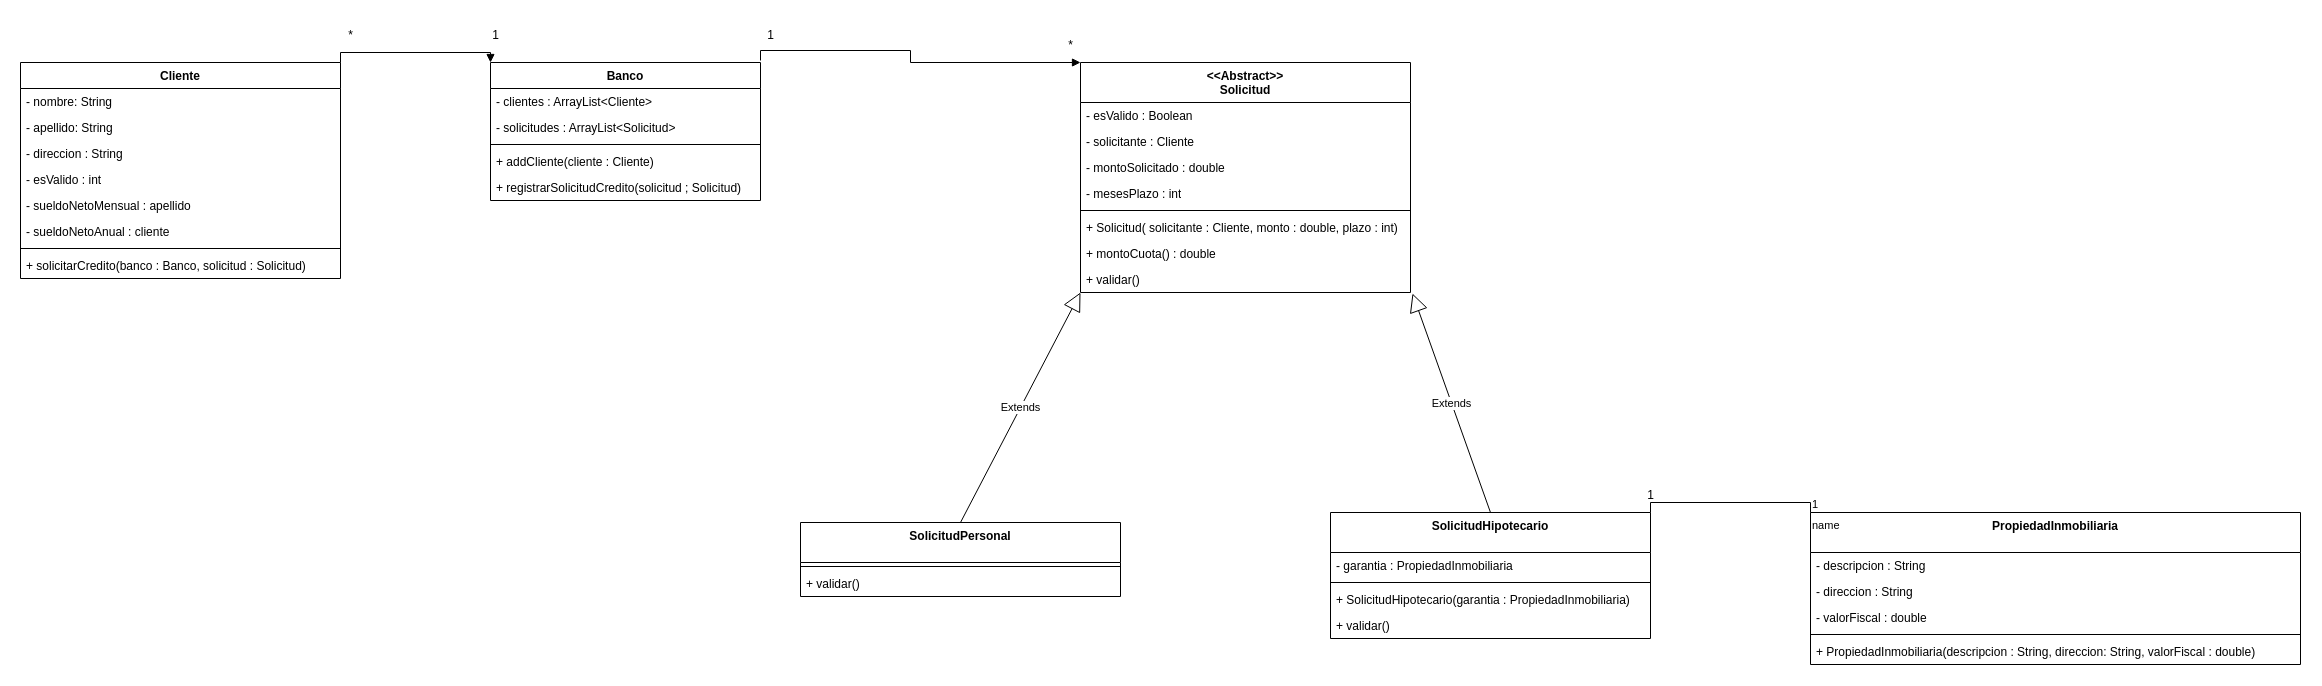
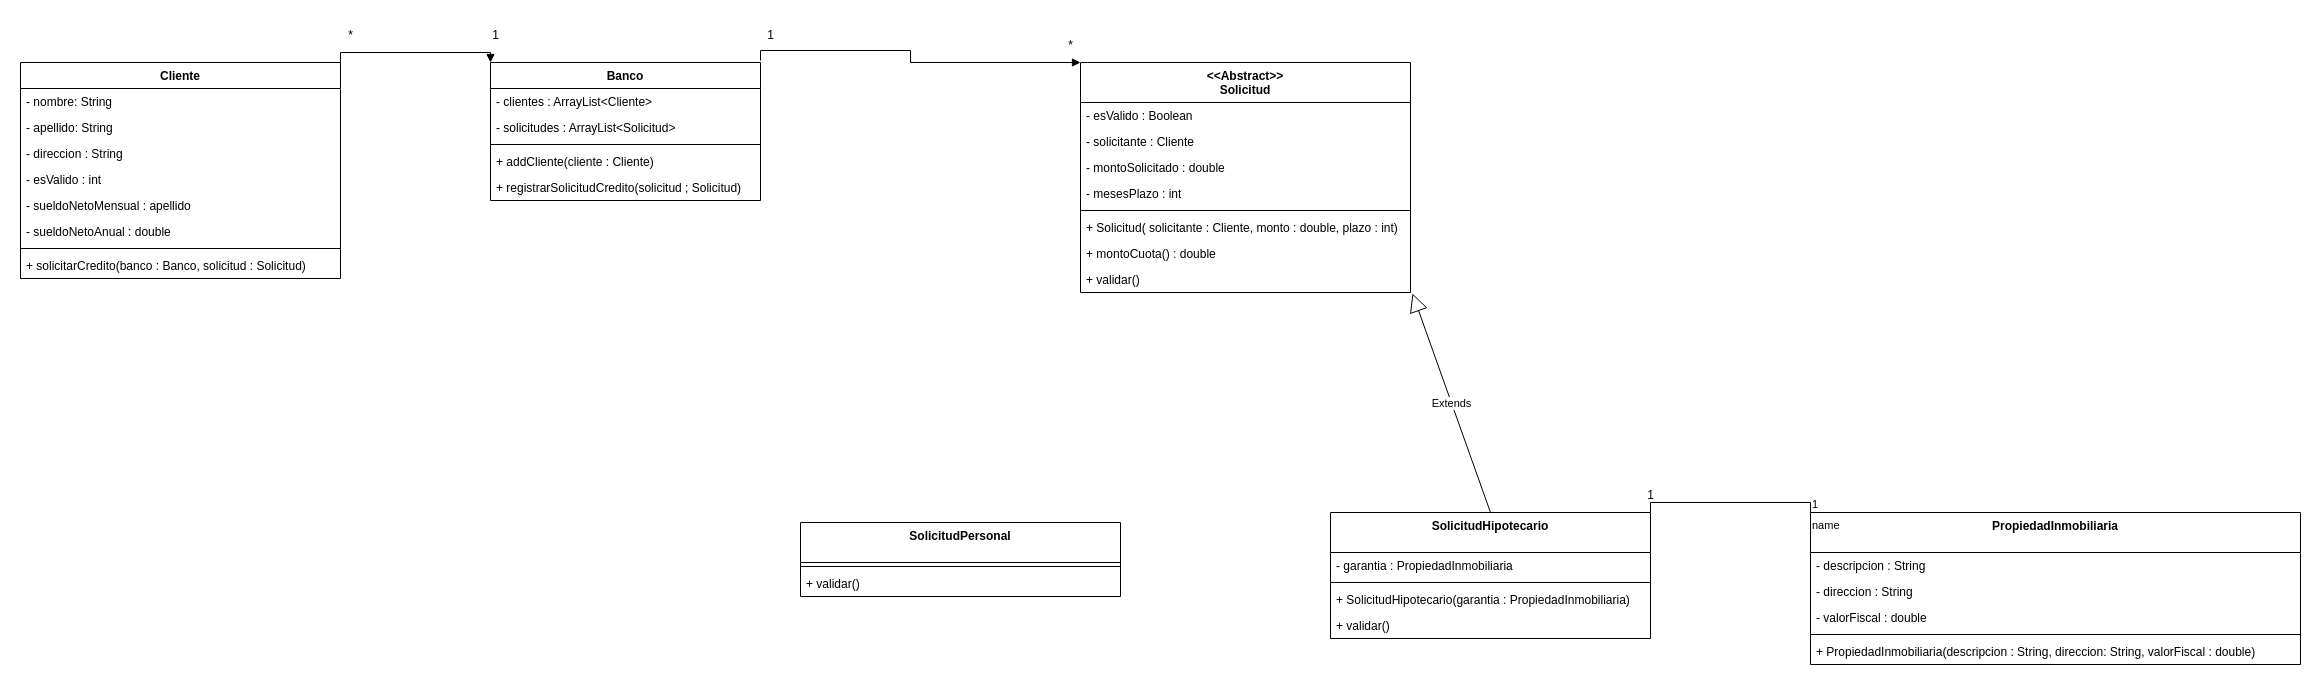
- <mxCell id="14" value="- sueldoNetoAnual : cliente" style="text;strokeColor=none;fillColor=none;align=left;verticalAlign=top;spacingLeft=4;spacingRight=4;overflow=hidden;rotatable=0;points=[[0,0.5],[1,0.5]];portConstraint=eastwest;whiteSpace=wrap;html=1;" parent="8" vertex="1"><mxGeometry y="156" width="320" height="26" as="geometry" /></mxCell>
+ <mxCell id="14" value="- sueldoNetoAnual : double" style="text;strokeColor=none;fillColor=none;align=left;verticalAlign=top;spacingLeft=4;spacingRight=4;overflow=hidden;rotatable=0;points=[[0,0.5],[1,0.5]];portConstraint=eastwest;whiteSpace=wrap;html=1;" parent="8" vertex="1"><mxGeometry y="156" width="320" height="26" as="geometry" /></mxCell>
- <mxCell id="40" value="Extends" style="endArrow=block;endSize=16;endFill=0;html=1;rounded=0;entryX=0;entryY=1;entryDx=0;entryDy=0;exitX=0.5;exitY=0;exitDx=0;exitDy=0;" edge="1" parent="1" source="26" target="17"><mxGeometry width="160" relative="1" as="geometry"><mxPoint x="950" y="512" as="sourcePoint" /><mxPoint x="1040" y="402" as="targetPoint" /></mxGeometry></mxCell>
